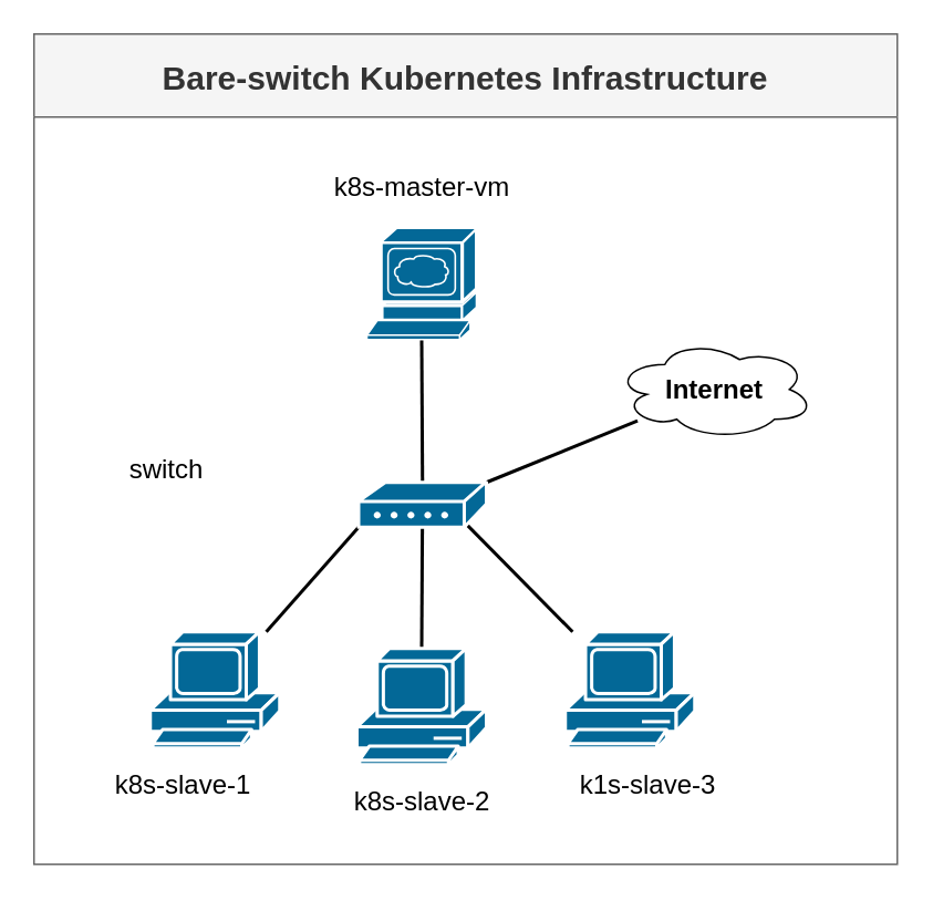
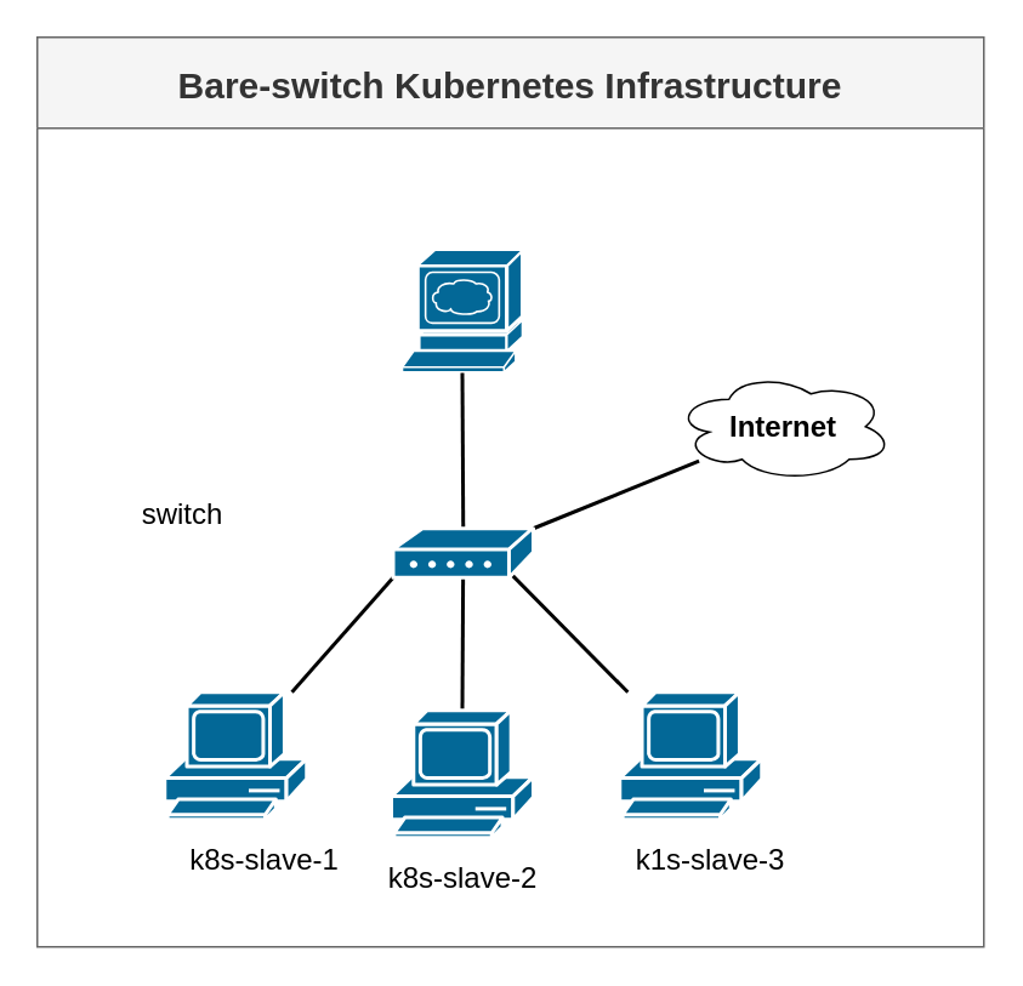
- <mxCell id="18" value="k8s-master-vm" style="text;html=1;strokeColor=none;fillColor=none;align=center;verticalAlign=middle;whiteSpace=wrap;overflow=hidden;fontSize=16;" vertex="1" parent="1"><mxGeometry x="196" y="100" width="116" height="20" as="geometry" /></mxCell>
- <mxCell id="15" value="k8s-slave-1" style="text;html=1;strokeColor=none;fillColor=none;align=center;verticalAlign=middle;whiteSpace=wrap;overflow=hidden;fontSize=16;" vertex="1" parent="1"><mxGeometry x="60" y="460" width="100" height="20" as="geometry" /></mxCell>
+ <mxCell id="15" value="k8s-slave-1" style="text;html=1;strokeColor=none;fillColor=none;align=center;verticalAlign=middle;whiteSpace=wrap;overflow=hidden;fontSize=16;" vertex="1" parent="1"><mxGeometry x="95" y="460" width="100" height="20" as="geometry" /></mxCell>
